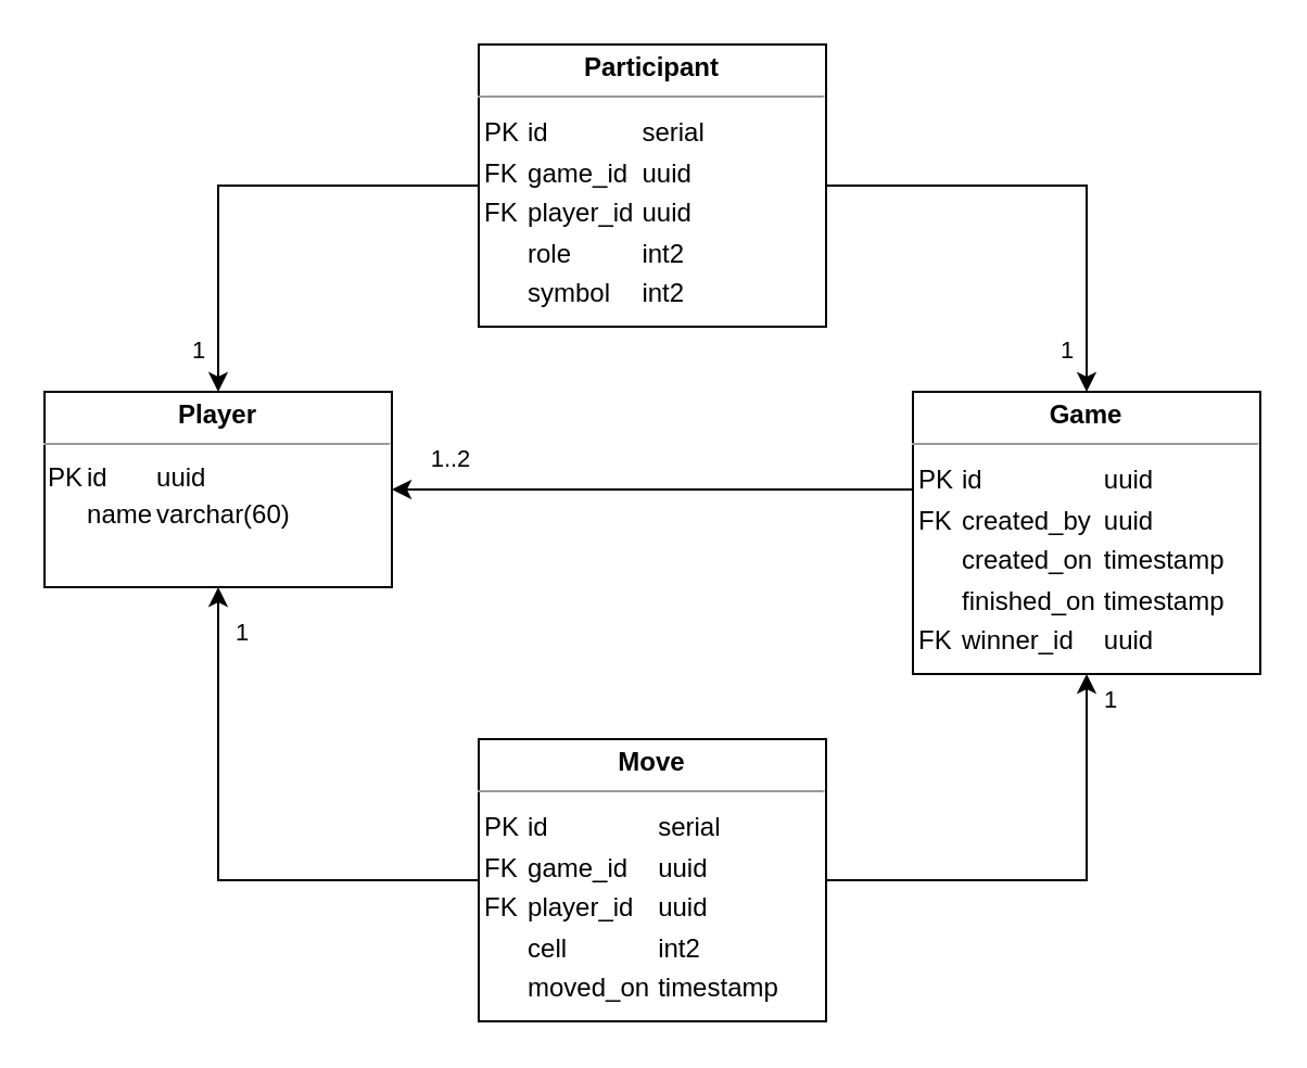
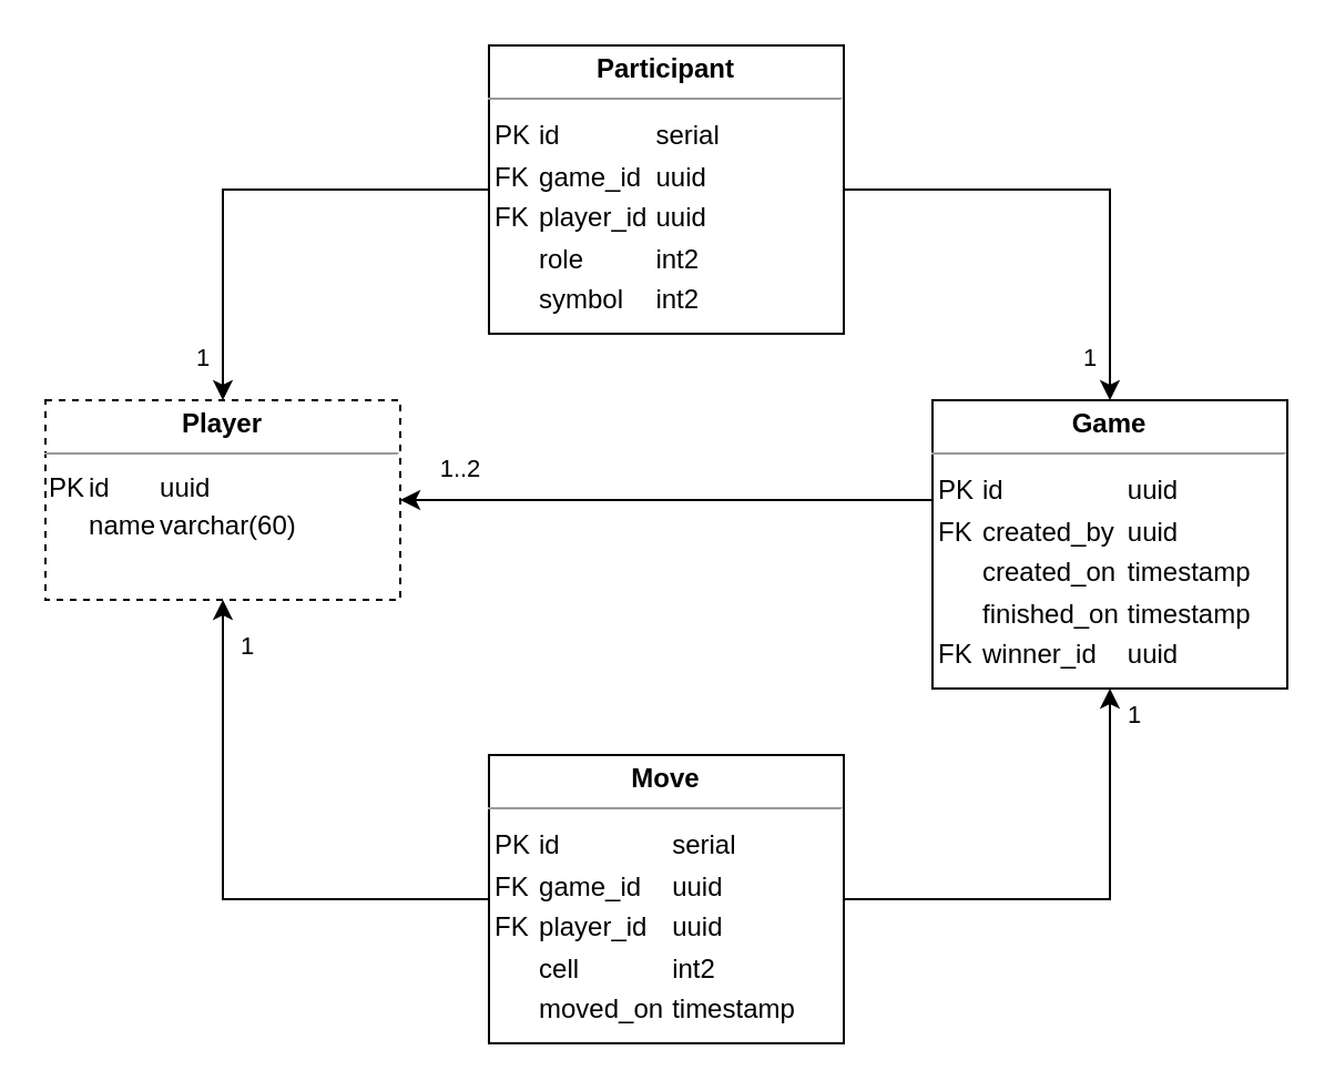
- <mxCell id="2" value="&lt;p style=&quot;margin:0px;margin-top:4px;text-align:center;&quot;&gt;&lt;b&gt;Player&lt;/b&gt;&lt;/p&gt;&lt;hr size=&quot;1&quot;&gt;&lt;div style=&quot;height:2px;&quot;&gt;&lt;table cellpadding=&quot;0&quot;&gt;&lt;tbody&gt;&lt;tr&gt;&lt;td&gt;PK&lt;/td&gt;&lt;td&gt;id&lt;/td&gt;&lt;td&gt;uuid&lt;/td&gt;&lt;/tr&gt;&lt;tr&gt;&lt;td&gt;&lt;br&gt;&lt;/td&gt;&lt;td&gt;name&lt;/td&gt;&lt;td&gt;varchar(60)&lt;/td&gt;&lt;/tr&gt;&lt;/tbody&gt;&lt;/table&gt;&lt;/div&gt;" style="verticalAlign=top;align=left;overflow=fill;fontSize=12;fontFamily=Helvetica;html=1;whiteSpace=wrap;" vertex="1" parent="1"><mxGeometry x="20" y="180" width="160" height="90" as="geometry" /></mxCell>
+ <mxCell id="2" value="&lt;p style=&quot;margin:0px;margin-top:4px;text-align:center;&quot;&gt;&lt;b&gt;Player&lt;/b&gt;&lt;/p&gt;&lt;hr size=&quot;1&quot;&gt;&lt;div style=&quot;height:2px;&quot;&gt;&lt;table cellpadding=&quot;0&quot;&gt;&lt;tbody&gt;&lt;tr&gt;&lt;td&gt;PK&lt;/td&gt;&lt;td&gt;id&lt;/td&gt;&lt;td&gt;uuid&lt;/td&gt;&lt;/tr&gt;&lt;tr&gt;&lt;td&gt;&lt;br&gt;&lt;/td&gt;&lt;td&gt;name&lt;/td&gt;&lt;td&gt;varchar(60)&lt;/td&gt;&lt;/tr&gt;&lt;/tbody&gt;&lt;/table&gt;&lt;/div&gt;" style="verticalAlign=top;align=left;overflow=fill;fontSize=12;fontFamily=Helvetica;html=1;whiteSpace=wrap;dashed=1;" vertex="1" parent="1"><mxGeometry x="20" y="180" width="160" height="90" as="geometry" /></mxCell>
